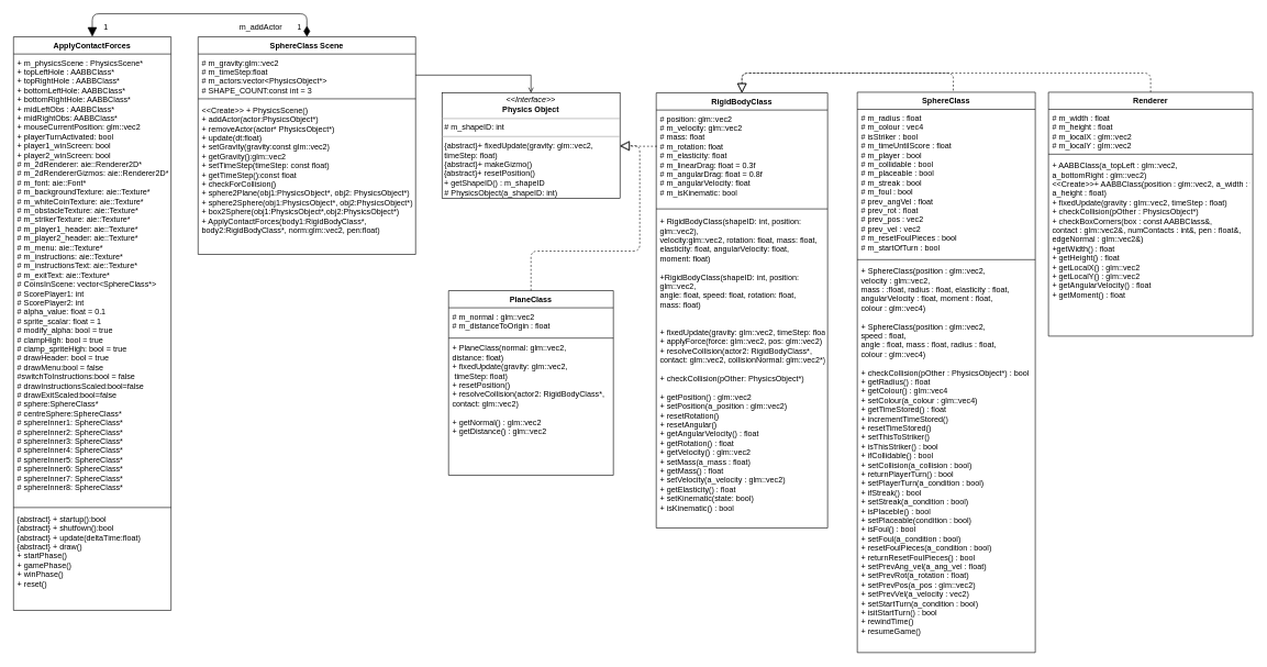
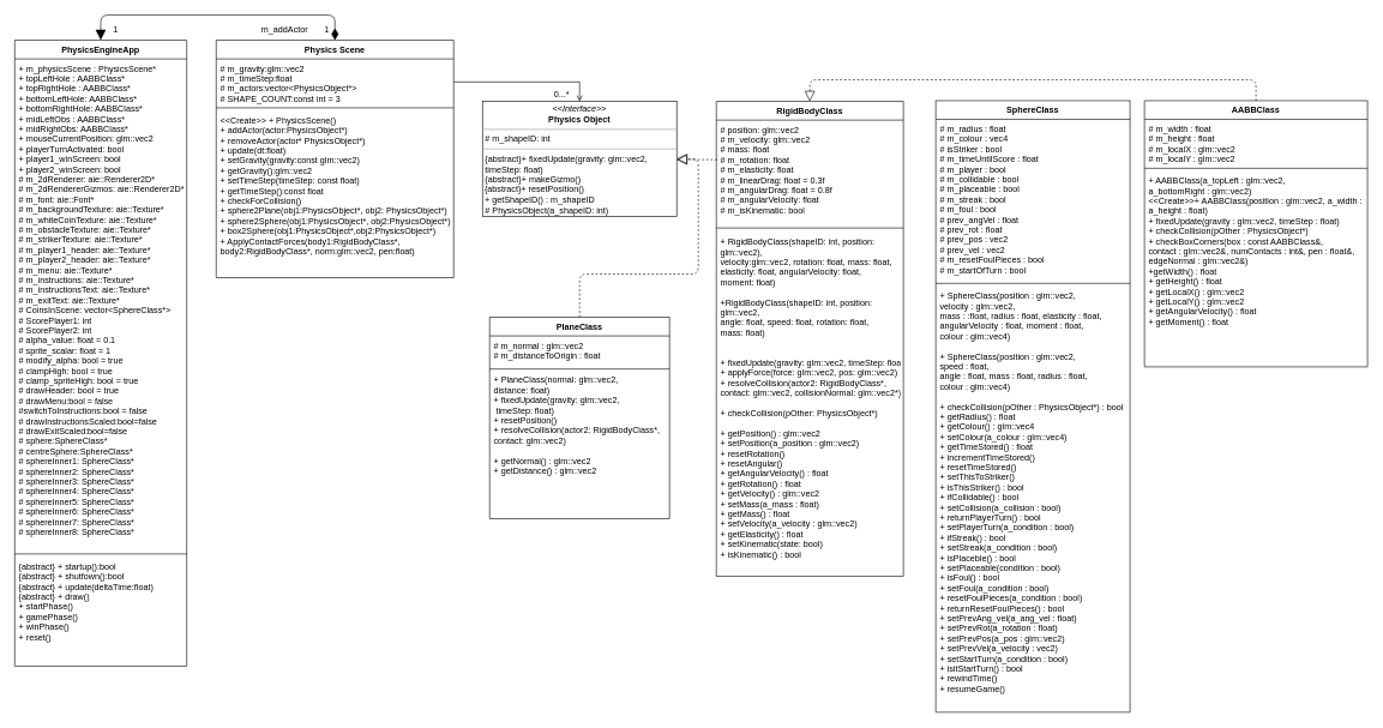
- <mxCell id="19" value="ApplyContactForces" style="swimlane;fontStyle=1;align=center;verticalAlign=top;childLayout=stackLayout;horizontal=1;startSize=26;horizontalStack=0;resizeParent=1;resizeParentMax=0;resizeLast=0;collapsible=1;marginBottom=0;" parent="1" vertex="1"><mxGeometry x="20" y="55" width="239" height="870" as="geometry" /></mxCell>
+ <mxCell id="19" value="PhysicsEngineApp" style="swimlane;fontStyle=1;align=center;verticalAlign=top;childLayout=stackLayout;horizontal=1;startSize=26;horizontalStack=0;resizeParent=1;resizeParentMax=0;resizeLast=0;collapsible=1;marginBottom=0;" parent="1" vertex="1"><mxGeometry x="20" y="55" width="239" height="870" as="geometry" /></mxCell>
- <mxCell id="24" value="SphereClass Scene" style="swimlane;fontStyle=1;align=center;verticalAlign=top;childLayout=stackLayout;horizontal=1;startSize=26;horizontalStack=0;resizeParent=1;resizeParentMax=0;resizeLast=0;collapsible=1;marginBottom=0;" parent="1" vertex="1"><mxGeometry x="300" y="55" width="330" height="330" as="geometry" /></mxCell>
+ <mxCell id="24" value="Physics Scene" style="swimlane;fontStyle=1;align=center;verticalAlign=top;childLayout=stackLayout;horizontal=1;startSize=26;horizontalStack=0;resizeParent=1;resizeParentMax=0;resizeLast=0;collapsible=1;marginBottom=0;" parent="1" vertex="1"><mxGeometry x="300" y="55" width="330" height="330" as="geometry" /></mxCell>
- <mxCell id="34" value="" style="endArrow=block;dashed=1;endFill=0;endSize=12;html=1;exitX=0.539;exitY=-0.003;exitDx=0;exitDy=0;exitPerimeter=0;entryX=0.5;entryY=0;entryDx=0;entryDy=0;" parent="1" source="11" target="7" edge="1"><mxGeometry width="160" relative="1" as="geometry"><mxPoint x="1080" y="410" as="sourcePoint" /><mxPoint x="1240" y="410" as="targetPoint" /><Array as="points"><mxPoint x="1446" y="110" /><mxPoint x="1125" y="110" /></Array></mxGeometry></mxCell>
+ <mxCell id="33" value="0...*" style="text;html=1;align=center;verticalAlign=middle;resizable=0;points=[];autosize=1;" parent="1" vertex="1"><mxGeometry x="760" y="120" width="40" height="20" as="geometry" /></mxCell>
- <mxCell id="15" value="Renderer" style="swimlane;fontStyle=1;align=center;verticalAlign=top;childLayout=stackLayout;horizontal=1;startSize=26;horizontalStack=0;resizeParent=1;resizeParentMax=0;resizeLast=0;collapsible=1;marginBottom=0;" parent="1" vertex="1"><mxGeometry x="1590" y="139" width="310" height="370" as="geometry" /></mxCell>
+ <mxCell id="15" value="AABBClass" style="swimlane;fontStyle=1;align=center;verticalAlign=top;childLayout=stackLayout;horizontal=1;startSize=26;horizontalStack=0;resizeParent=1;resizeParentMax=0;resizeLast=0;collapsible=1;marginBottom=0;" parent="1" vertex="1"><mxGeometry x="1590" y="139" width="310" height="370" as="geometry" /></mxCell>
